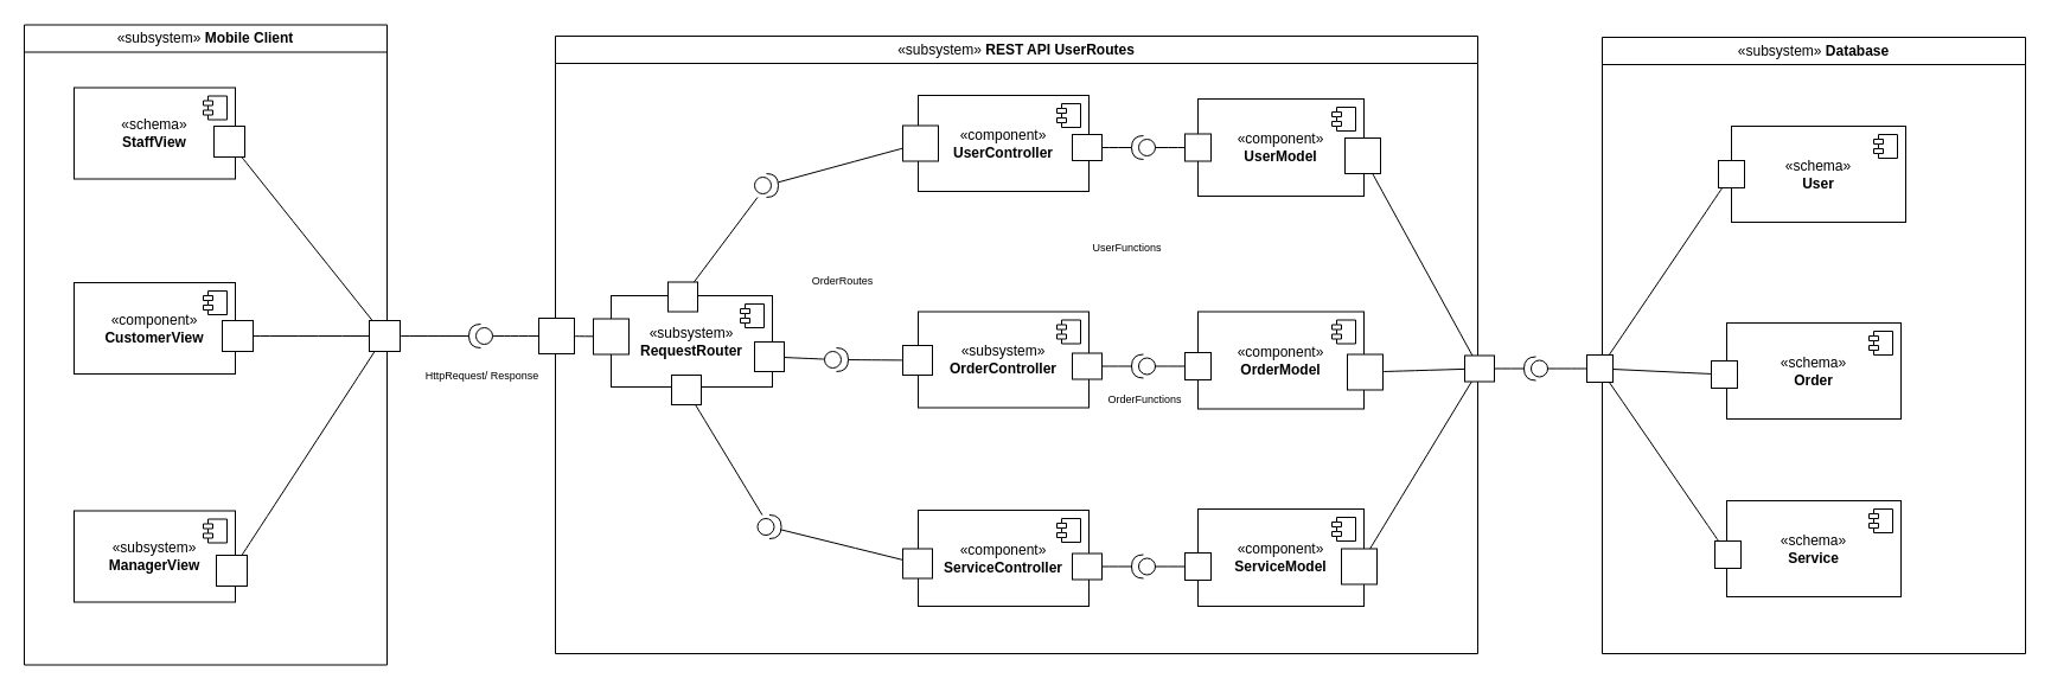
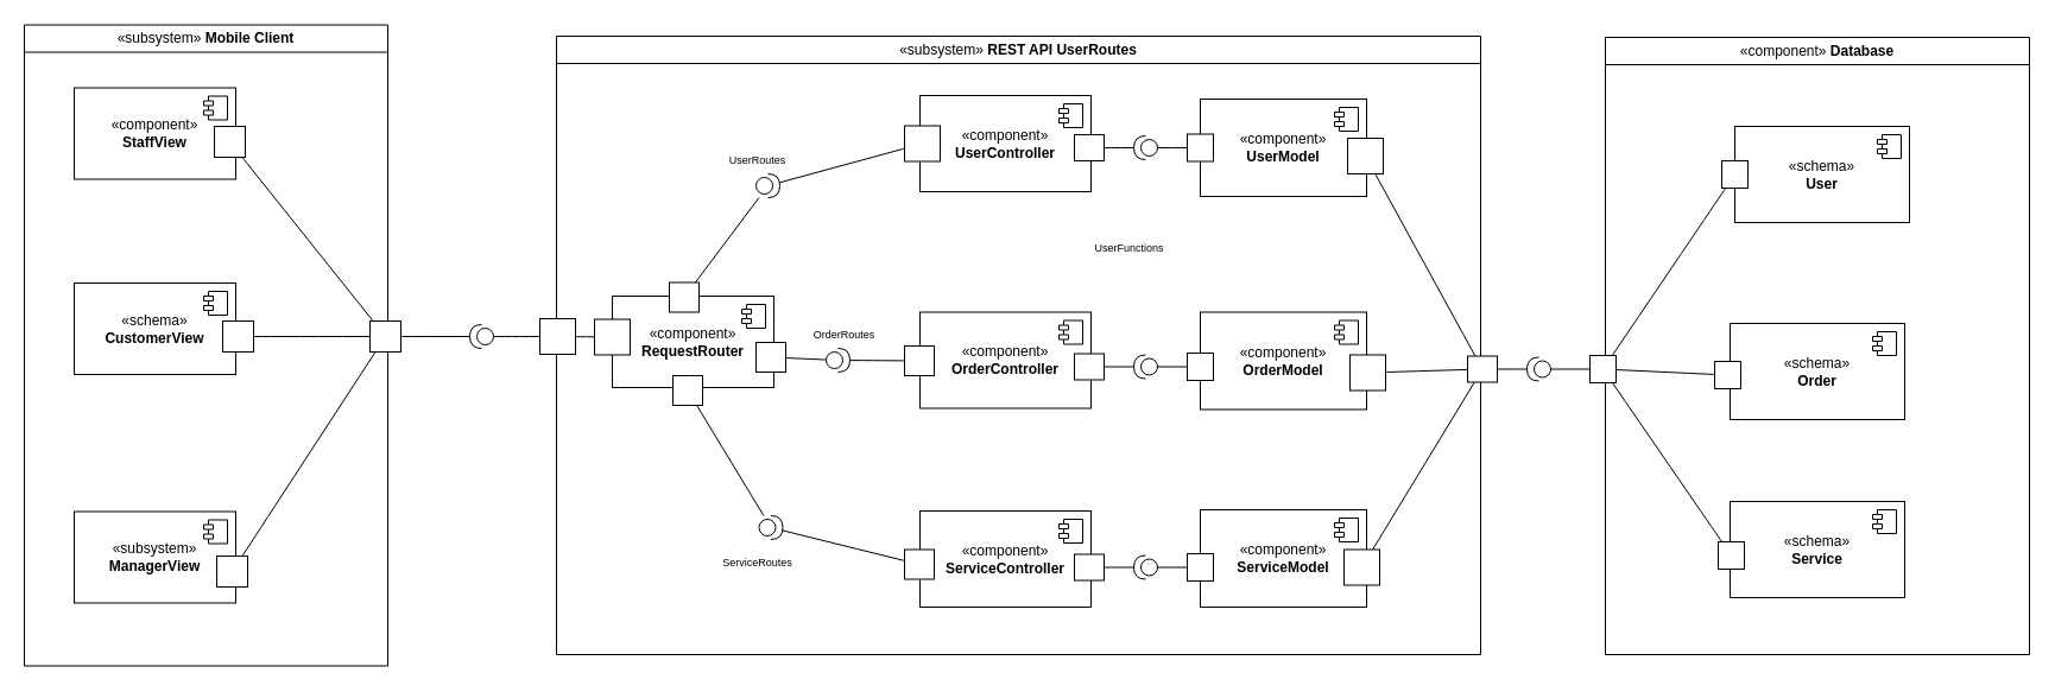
- <mxCell id="82" value="&lt;span style=&quot;font-weight: 400;&quot;&gt;«subsystem»&amp;nbsp;&lt;/span&gt;&lt;b&gt;Database&lt;/b&gt;" style="swimlane;whiteSpace=wrap;html=1;" vertex="1" parent="1"><mxGeometry x="1351" y="31" width="357" height="520" as="geometry" /></mxCell>
+ <mxCell id="82" value="&lt;span style=&quot;font-weight: 400;&quot;&gt;«component»&amp;nbsp;&lt;/span&gt;&lt;b&gt;Database&lt;/b&gt;" style="swimlane;whiteSpace=wrap;html=1;" vertex="1" parent="1"><mxGeometry x="1351" y="31" width="357" height="520" as="geometry" /></mxCell>
- <mxCell id="72" value="«schema»&lt;br&gt;&lt;b&gt;StaffView&lt;/b&gt;" style="html=1;dropTarget=0;whiteSpace=wrap;" vertex="1" parent="67"><mxGeometry x="42" y="53" width="136" height="77" as="geometry" /></mxCell>
+ <mxCell id="72" value="«component»&lt;br&gt;&lt;b&gt;StaffView&lt;/b&gt;" style="html=1;dropTarget=0;whiteSpace=wrap;" vertex="1" parent="67"><mxGeometry x="42" y="53" width="136" height="77" as="geometry" /></mxCell>
+ <mxCell id="55" value="UserRoutes" style="text;html=1;align=center;verticalAlign=middle;resizable=0;points=[];autosize=1;strokeColor=none;fillColor=none;fontSize=9;" vertex="1" parent="2"><mxGeometry x="136" y="94" width="66" height="22" as="geometry" /></mxCell>
- <mxCell id="56" value="OrderRoutes" style="text;html=1;align=center;verticalAlign=middle;resizable=0;points=[];autosize=1;strokeColor=none;fillColor=none;fontSize=9;" vertex="1" parent="2"><mxGeometry x="207" y="196" width="70" height="22" as="geometry" /></mxCell>
+ <mxCell id="56" value="OrderRoutes" style="text;html=1;align=center;verticalAlign=middle;resizable=0;points=[];autosize=1;strokeColor=none;fillColor=none;fontSize=9;" vertex="1" parent="2"><mxGeometry x="207" y="241" width="70" height="22" as="geometry" /></mxCell>
- <mxCell id="68" value="«component»&lt;br&gt;&lt;b&gt;CustomerView&lt;/b&gt;" style="html=1;dropTarget=0;whiteSpace=wrap;" vertex="1" parent="67"><mxGeometry x="42" y="217.5" width="136" height="77" as="geometry" /></mxCell>
+ <mxCell id="68" value="«schema»&lt;br&gt;&lt;b&gt;CustomerView&lt;/b&gt;" style="html=1;dropTarget=0;whiteSpace=wrap;" vertex="1" parent="67"><mxGeometry x="42" y="217.5" width="136" height="77" as="geometry" /></mxCell>
- <mxCell id="15" value="«subsystem»&lt;br&gt;&lt;b&gt;RequestRouter&lt;/b&gt;" style="html=1;dropTarget=0;whiteSpace=wrap;" vertex="1" parent="2"><mxGeometry x="47" y="219" width="136" height="77" as="geometry" /></mxCell>
+ <mxCell id="15" value="«component»&lt;br&gt;&lt;b&gt;RequestRouter&lt;/b&gt;" style="html=1;dropTarget=0;whiteSpace=wrap;" vertex="1" parent="2"><mxGeometry x="47" y="219" width="136" height="77" as="geometry" /></mxCell>
- <mxCell id="3" value="«subsystem»&lt;br&gt;&lt;b&gt;OrderController&lt;/b&gt;" style="html=1;dropTarget=0;whiteSpace=wrap;" vertex="1" parent="2"><mxGeometry x="306" y="232.5" width="144" height="81" as="geometry" /></mxCell>
+ <mxCell id="3" value="«component»&lt;br&gt;&lt;b&gt;OrderController&lt;/b&gt;" style="html=1;dropTarget=0;whiteSpace=wrap;" vertex="1" parent="2"><mxGeometry x="306" y="232.5" width="144" height="81" as="geometry" /></mxCell>
- <mxCell id="96" value="HttpRequest/ Response" style="text;html=1;align=center;verticalAlign=middle;resizable=0;points=[];autosize=1;strokeColor=none;fillColor=none;fontSize=9;" vertex="1" parent="1"><mxGeometry x="348.5" y="306" width="114" height="22" as="geometry" /></mxCell>
- <mxCell id="54" value="OrderFunctions" style="text;html=1;align=center;verticalAlign=middle;resizable=0;points=[];autosize=1;strokeColor=none;fillColor=none;fontSize=9;" vertex="1" parent="2"><mxGeometry x="457" y="296" width="80" height="22" as="geometry" /></mxCell>
+ <mxCell id="57" value="ServiceRoutes" style="text;html=1;align=center;verticalAlign=middle;resizable=0;points=[];autosize=1;strokeColor=none;fillColor=none;fontSize=9;" vertex="1" parent="2"><mxGeometry x="130" y="432.5" width="77" height="22" as="geometry" /></mxCell>
